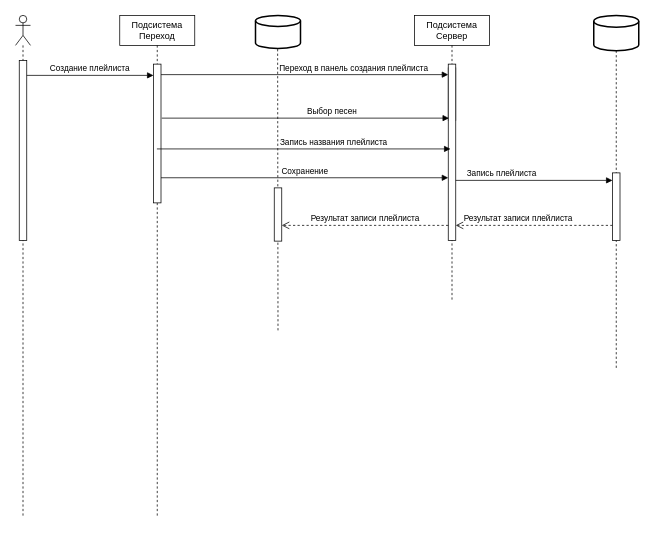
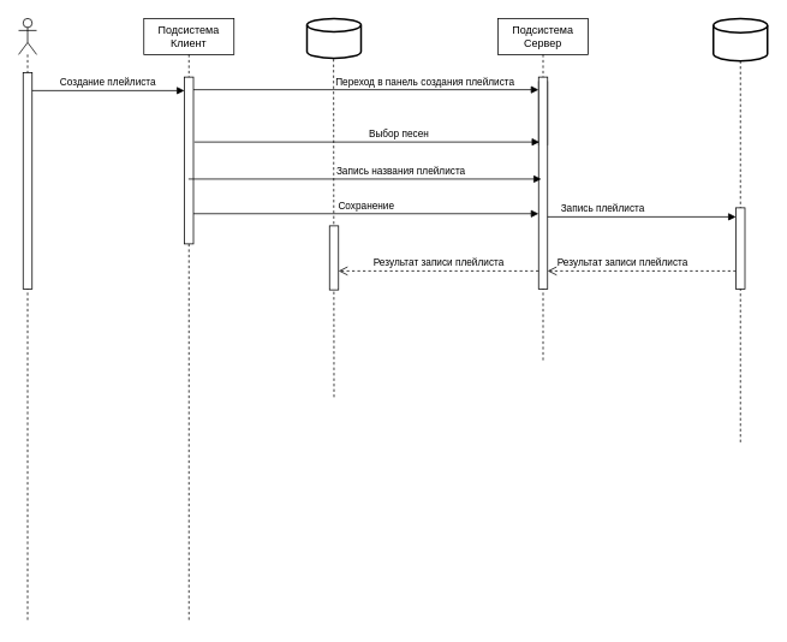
- <mxCell id="2" value="&lt;div&gt;Подсистема&lt;br&gt;&lt;/div&gt;&lt;div&gt;Переход&lt;/div&gt;" style="shape=umlLifeline;perimeter=lifelinePerimeter;whiteSpace=wrap;html=1;container=0;dropTarget=0;collapsible=0;recursiveResize=0;outlineConnect=0;portConstraint=eastwest;newEdgeStyle={&quot;edgeStyle&quot;:&quot;elbowEdgeStyle&quot;,&quot;elbow&quot;:&quot;vertical&quot;,&quot;curved&quot;:0,&quot;rounded&quot;:0};" parent="1" vertex="1"><mxGeometry x="159" y="20" width="100" height="670" as="geometry" /></mxCell>
+ <mxCell id="2" value="&lt;div&gt;Подсистема&lt;br&gt;&lt;/div&gt;&lt;div&gt;Клиент&lt;/div&gt;" style="shape=umlLifeline;perimeter=lifelinePerimeter;whiteSpace=wrap;html=1;container=0;dropTarget=0;collapsible=0;recursiveResize=0;outlineConnect=0;portConstraint=eastwest;newEdgeStyle={&quot;edgeStyle&quot;:&quot;elbowEdgeStyle&quot;,&quot;elbow&quot;:&quot;vertical&quot;,&quot;curved&quot;:0,&quot;rounded&quot;:0};" parent="1" vertex="1"><mxGeometry x="159" y="20" width="100" height="670" as="geometry" /></mxCell>
